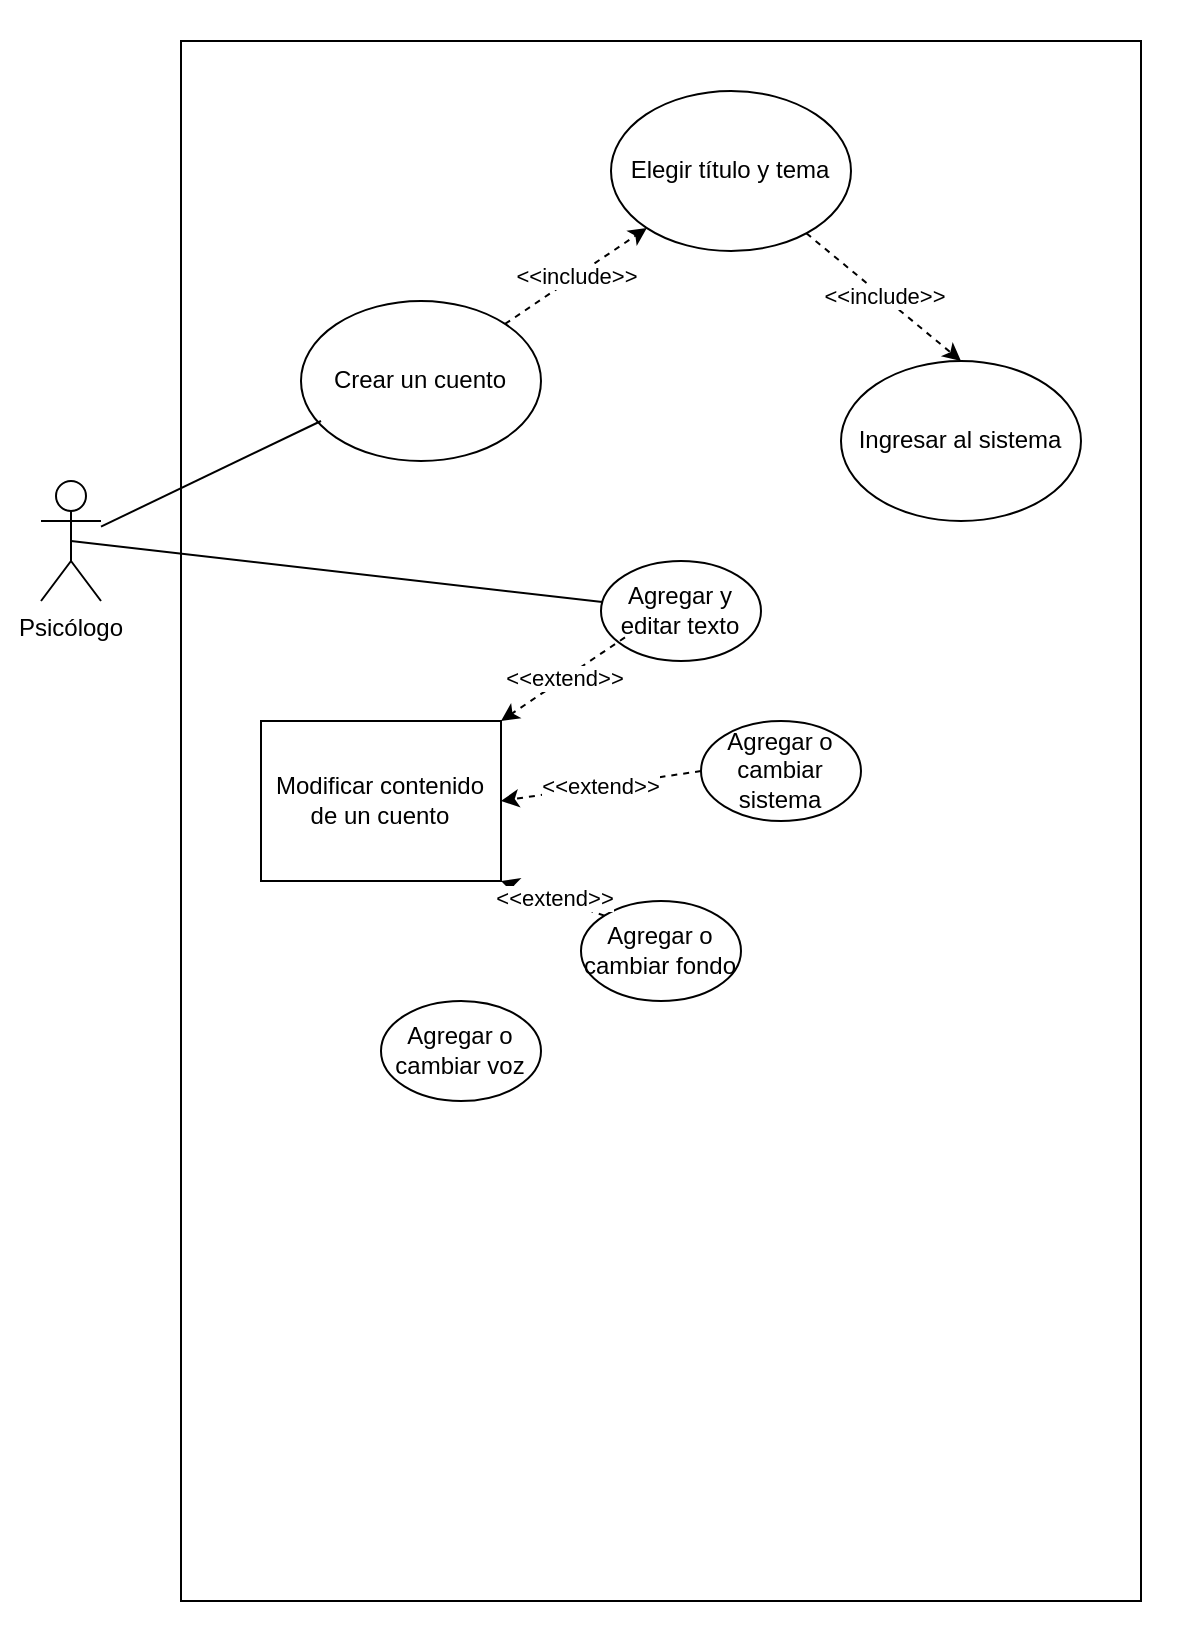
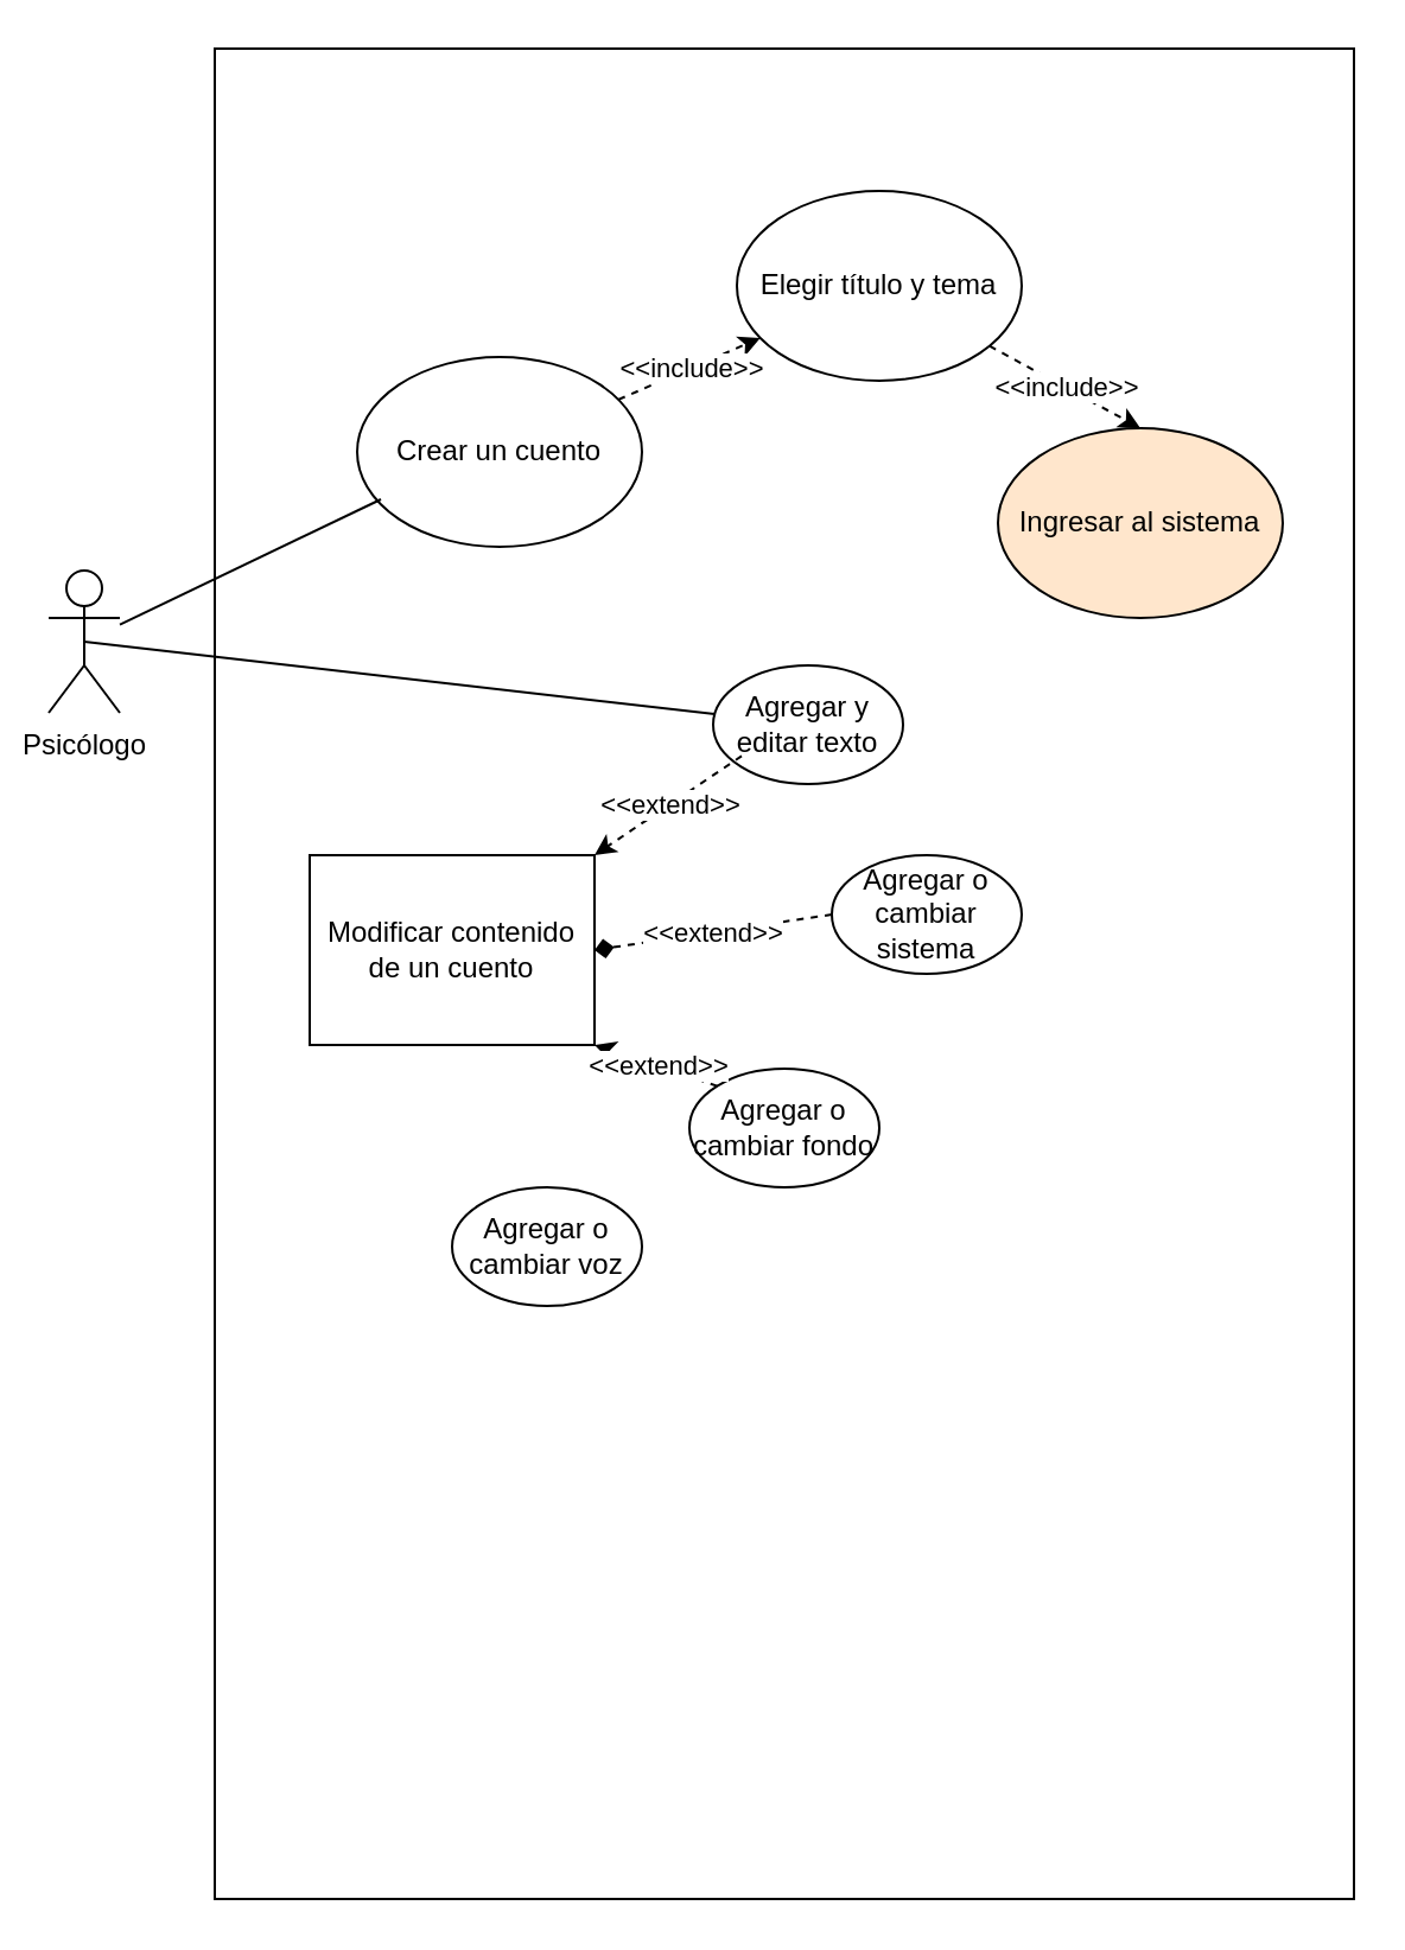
- <mxCell id="5" value="Elegir título y tema" style="ellipse;whiteSpace=wrap;html=1;" vertex="1" parent="1"><mxGeometry x="305" y="45" width="120" height="80" as="geometry" /></mxCell>
+ <mxCell id="5" value="Elegir título y tema" style="ellipse;whiteSpace=wrap;html=1;" vertex="1" parent="1"><mxGeometry x="310" y="80" width="120" height="80" as="geometry" /></mxCell>
- <mxCell id="6" value="Ingresar al sistema" style="ellipse;whiteSpace=wrap;html=1;" vertex="1" parent="1"><mxGeometry x="420" y="180" width="120" height="80" as="geometry" /></mxCell>
+ <mxCell id="6" value="Ingresar al sistema" style="ellipse;whiteSpace=wrap;html=1;fillColor=#ffe6cc;" vertex="1" parent="1"><mxGeometry x="420" y="180" width="120" height="80" as="geometry" /></mxCell>
- <mxCell id="20" value="" style="endArrow=classic;html=1;rounded=0;dashed=1;entryX=1;entryY=0.5;entryDx=0;entryDy=0;exitX=0;exitY=0.5;exitDx=0;exitDy=0;" edge="1" parent="1" source="15" target="12"><mxGeometry relative="1" as="geometry"><mxPoint x="312" y="338" as="sourcePoint" /><mxPoint x="242" y="382" as="targetPoint" /></mxGeometry></mxCell>
+ <mxCell id="20" value="" style="endArrow=diamond;html=1;rounded=0;dashed=1;entryX=1;entryY=0.5;entryDx=0;entryDy=0;exitX=0;exitY=0.5;exitDx=0;exitDy=0;" edge="1" parent="1" source="15" target="12"><mxGeometry relative="1" as="geometry"><mxPoint x="312" y="338" as="sourcePoint" /><mxPoint x="242" y="382" as="targetPoint" /></mxGeometry></mxCell>
